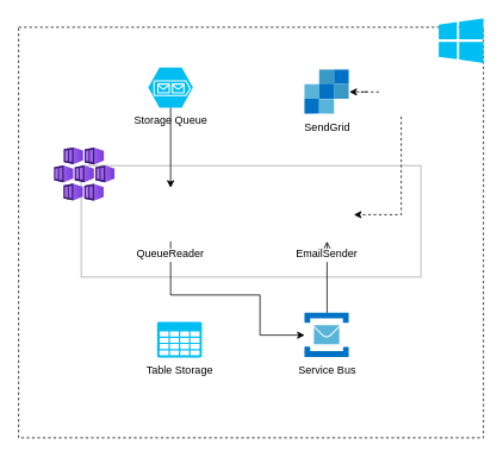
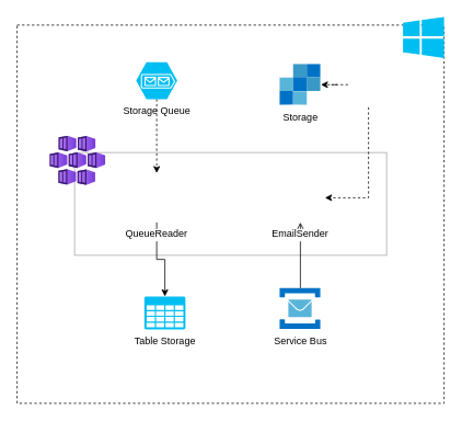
- <mxCell id="10" value="SendGrid" style="aspect=fixed;html=1;points=[];align=center;image;fontSize=12;image=img/lib/mscae/SendGrid_Accounts.svg;dashed=1;" vertex="1" parent="1"><mxGeometry x="340" y="77.5" width="50" height="50" as="geometry" /></mxCell>
+ <mxCell id="10" value="Storage" style="aspect=fixed;html=1;points=[];align=center;image;fontSize=12;image=img/lib/mscae/SendGrid_Accounts.svg;dashed=1;" vertex="1" parent="1"><mxGeometry x="340" y="77.5" width="50" height="50" as="geometry" /></mxCell>
- <mxCell id="5" value="" style="edgeStyle=orthogonalEdgeStyle;rounded=0;orthogonalLoop=1;jettySize=auto;html=1;" edge="1" parent="1" source="6" target="13"><mxGeometry relative="1" as="geometry" /></mxCell>
+ <mxCell id="5" value="" style="edgeStyle=orthogonalEdgeStyle;rounded=0;orthogonalLoop=1;jettySize=auto;html=1;dashed=1;" edge="1" parent="1" source="6" target="13"><mxGeometry relative="1" as="geometry" /></mxCell>
+ <mxCell id="11" value="" style="edgeStyle=orthogonalEdgeStyle;rounded=0;orthogonalLoop=1;jettySize=auto;html=1;" edge="1" parent="1" source="13" target="3"><mxGeometry relative="1" as="geometry" /></mxCell>
- <mxCell id="12" style="edgeStyle=orthogonalEdgeStyle;rounded=0;orthogonalLoop=1;jettySize=auto;html=1;" edge="1" parent="1" source="13" target="9"><mxGeometry relative="1" as="geometry"><Array as="points"><mxPoint x="190" y="330" /><mxPoint x="290" y="330" /><mxPoint x="290" y="375" /></Array></mxGeometry></mxCell>
